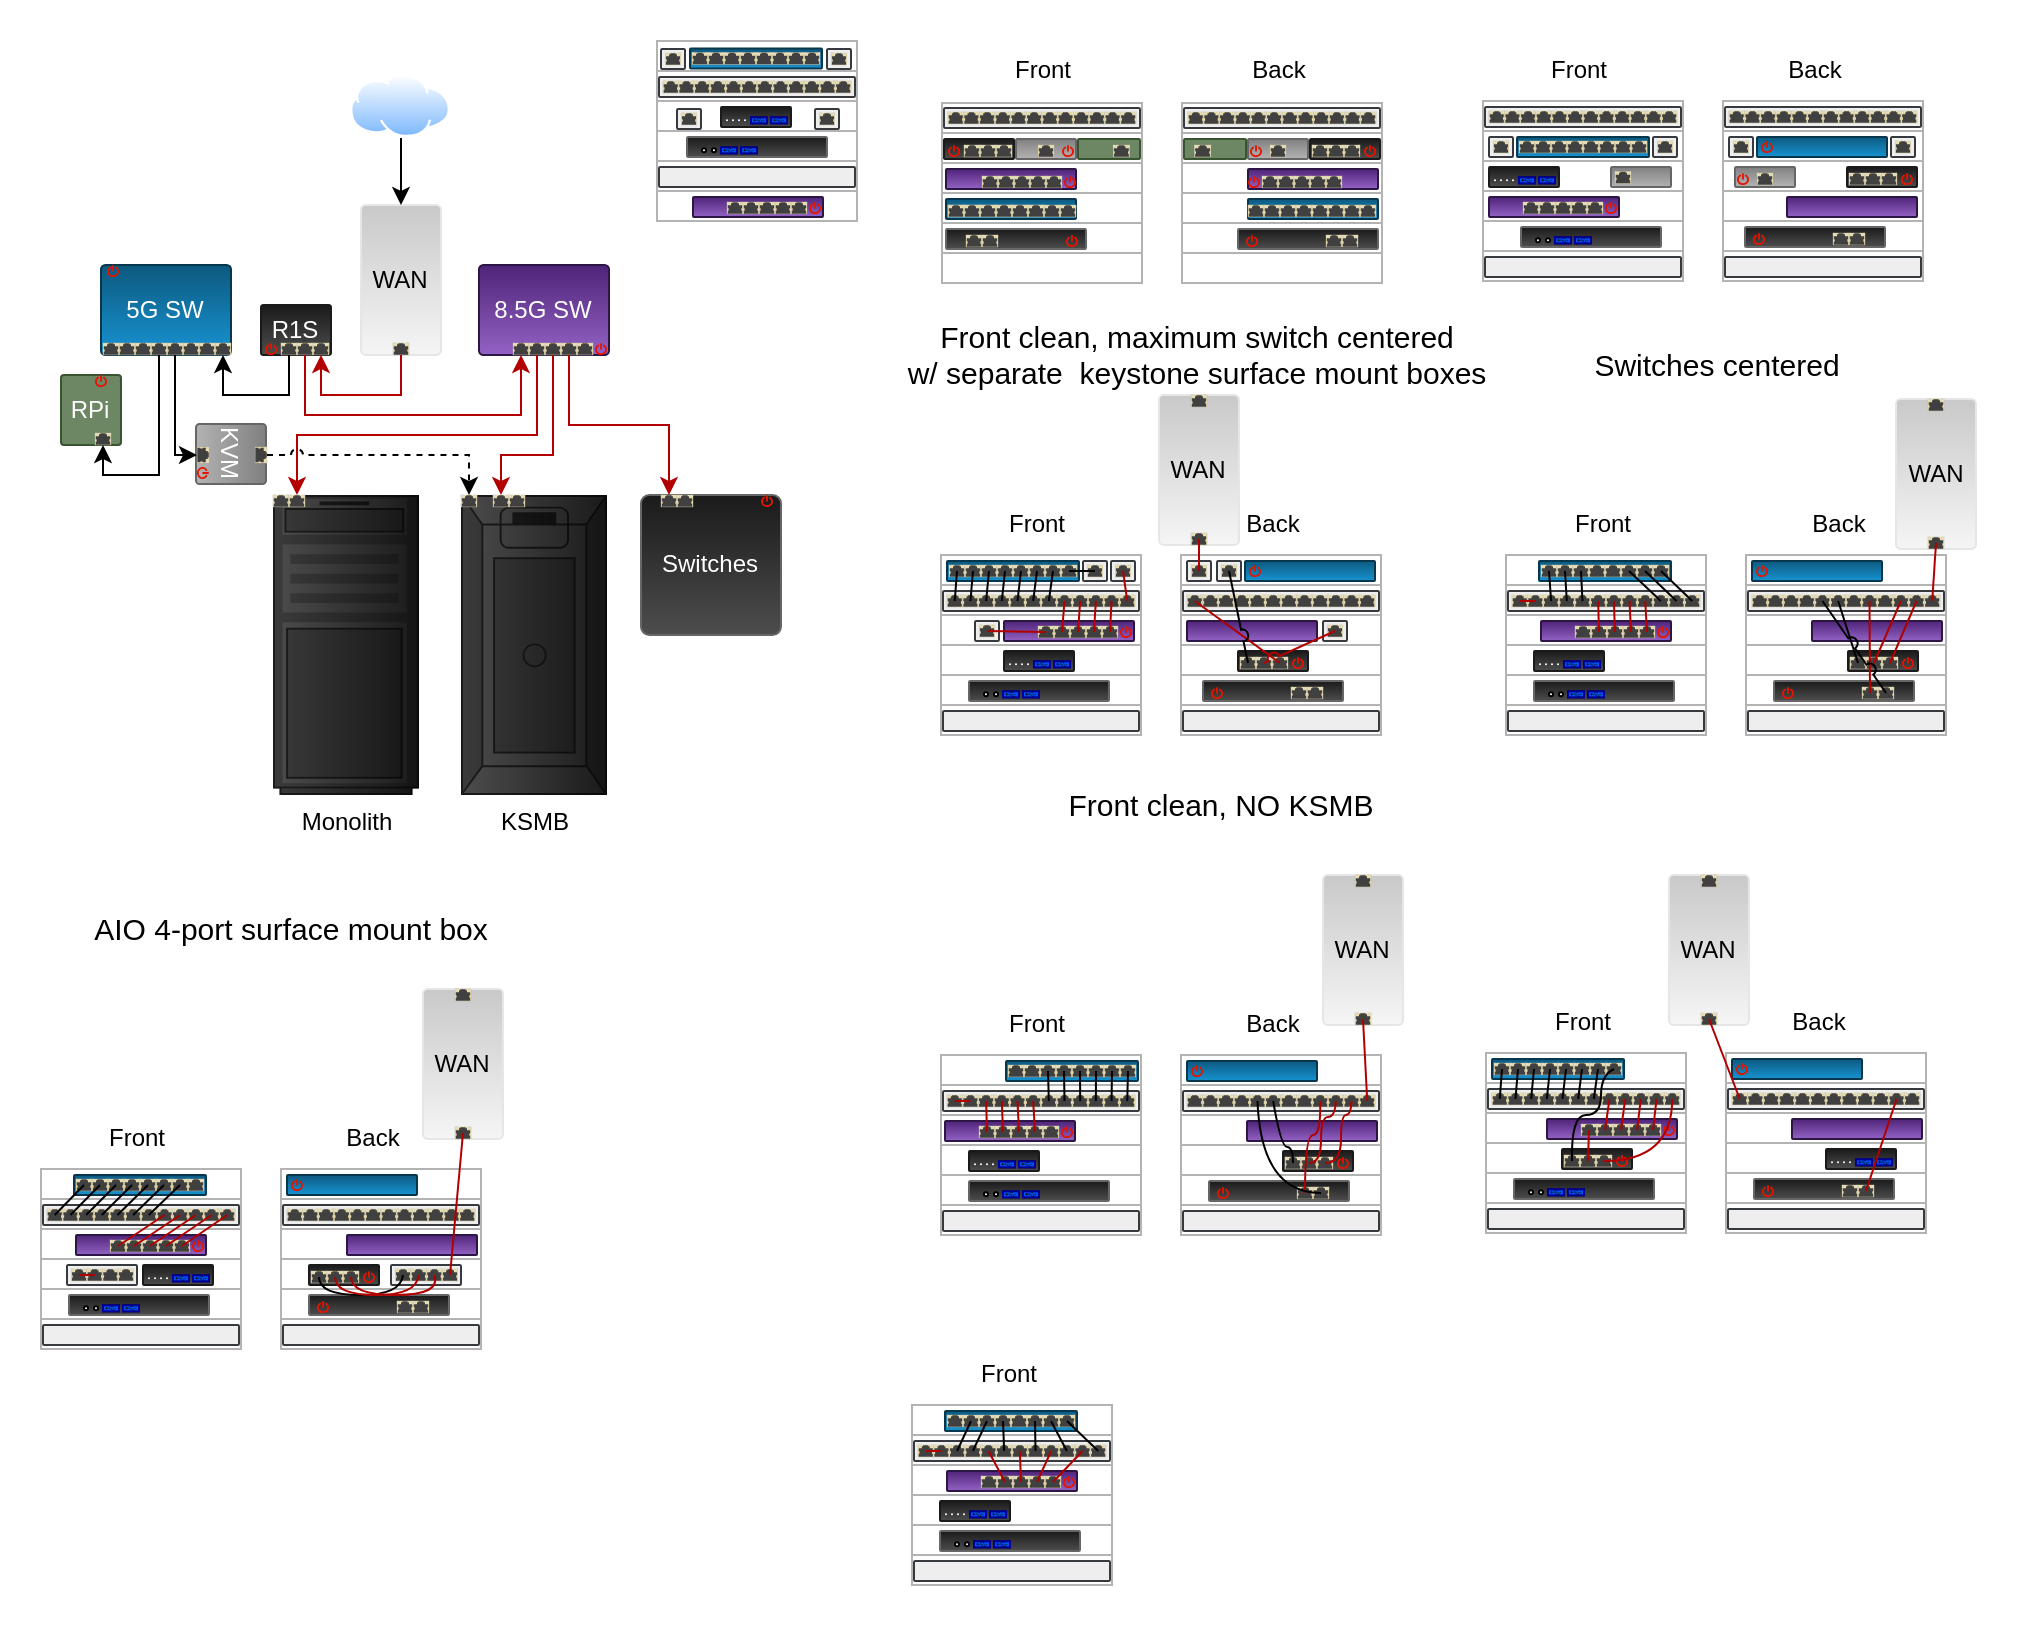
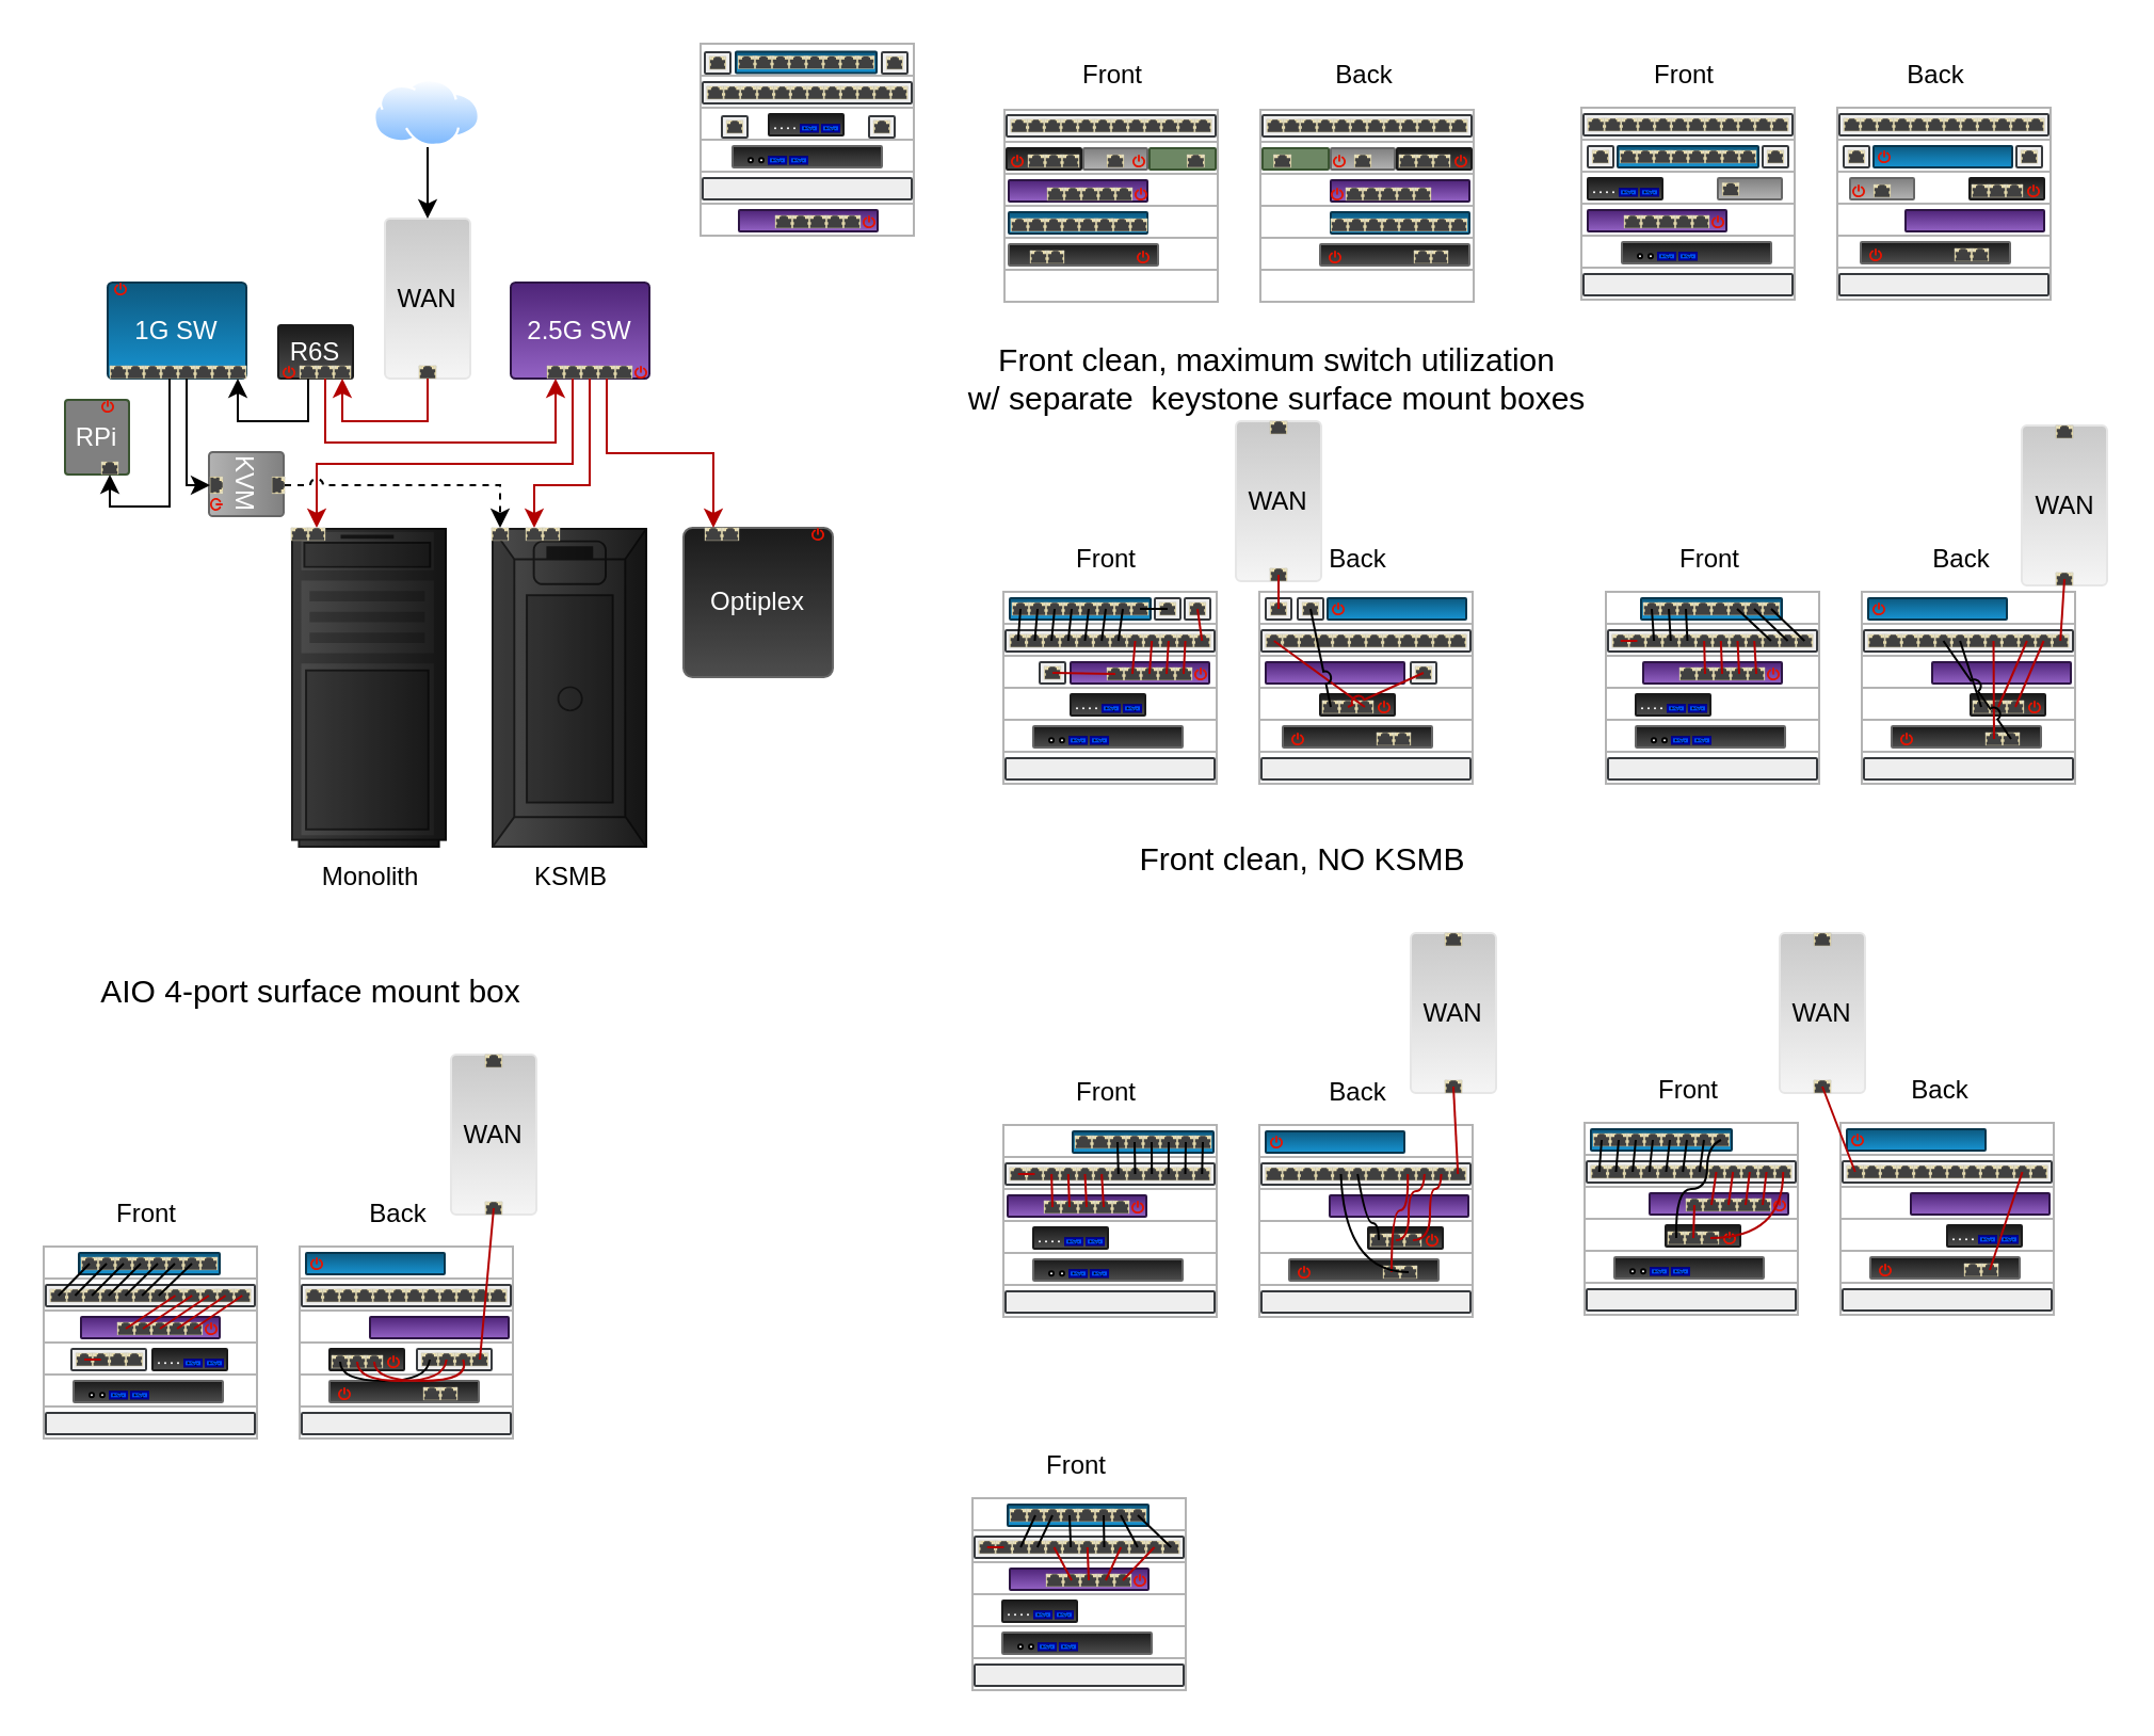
- <mxCell id="41" value="&lt;font color=&quot;#FFFFFF&quot;&gt;5G SW&lt;/font&gt;" style="rounded=1;whiteSpace=wrap;html=1;spacing=2;fillColor=#0d597f;gradientColor=#1793d1;strokeColor=#08364D;gradientDirection=south;arcSize=5;imageWidth=24;flipH=0;glass=0;shadow=0;aspect=fixed;" parent="40" vertex="1"><mxGeometry width="65" height="45" as="geometry" /></mxCell>
+ <mxCell id="41" value="&lt;font color=&quot;#FFFFFF&quot;&gt;1G SW&lt;/font&gt;" style="rounded=1;whiteSpace=wrap;html=1;spacing=2;fillColor=#0d597f;gradientColor=#1793d1;strokeColor=#08364D;gradientDirection=south;arcSize=5;imageWidth=24;flipH=0;glass=0;shadow=0;aspect=fixed;" parent="40" vertex="1"><mxGeometry width="65" height="45" as="geometry" /></mxCell>
- <mxCell id="28" value="&lt;font color=&quot;#FFFFFF&quot;&gt;8.5G SW&lt;br&gt;&lt;/font&gt;" style="rounded=1;whiteSpace=wrap;html=1;spacing=2;fillColor=#4E2478;gradientColor=#9362C4;strokeColor=#2D1545;gradientDirection=south;arcSize=5;imageWidth=24;flipH=0;aspect=fixed;" parent="27" vertex="1"><mxGeometry width="65" height="45" as="geometry" /></mxCell>
+ <mxCell id="28" value="&lt;font color=&quot;#FFFFFF&quot;&gt;2.5G SW&lt;br&gt;&lt;/font&gt;" style="rounded=1;whiteSpace=wrap;html=1;spacing=2;fillColor=#4E2478;gradientColor=#9362C4;strokeColor=#2D1545;gradientDirection=south;arcSize=5;imageWidth=24;flipH=0;aspect=fixed;" parent="27" vertex="1"><mxGeometry width="65" height="45" as="geometry" /></mxCell>
- <mxCell id="22" value="&lt;font color=&quot;#FFFFFF&quot;&gt;R1S&lt;/font&gt;" style="rounded=1;whiteSpace=wrap;html=1;spacing=2;fillColor=#1A1A1A;gradientColor=#4D4D4D;strokeColor=#1A1A1A;gradientDirection=south;arcSize=5;imageWidth=24;flipH=0;" parent="21" vertex="1"><mxGeometry width="35" height="25" as="geometry" /></mxCell>
+ <mxCell id="22" value="&lt;font color=&quot;#FFFFFF&quot;&gt;R6S&lt;/font&gt;" style="rounded=1;whiteSpace=wrap;html=1;spacing=2;fillColor=#1A1A1A;gradientColor=#4D4D4D;strokeColor=#1A1A1A;gradientDirection=south;arcSize=5;imageWidth=24;flipH=0;" parent="21" vertex="1"><mxGeometry width="35" height="25" as="geometry" /></mxCell>
- <mxCell id="969" value="Front clean, maximum switch centered &lt;br&gt;w/ separate&amp;nbsp; keystone surface mount boxes" style="text;html=1;align=center;verticalAlign=middle;resizable=0;points=[];autosize=1;strokeColor=none;fillColor=none;fontSize=15;fontColor=#000000;" parent="1" vertex="1"><mxGeometry x="442.5" y="152" width="310" height="50" as="geometry" /></mxCell>
+ <mxCell id="969" value="Front clean, maximum switch utilization &lt;br&gt;w/ separate&amp;nbsp; keystone surface mount boxes" style="text;html=1;align=center;verticalAlign=middle;resizable=0;points=[];autosize=1;strokeColor=none;fillColor=none;fontSize=15;fontColor=#000000;" parent="1" vertex="1"><mxGeometry x="442.5" y="152" width="310" height="50" as="geometry" /></mxCell>
- <mxCell id="971" value="Switches centered" style="text;html=1;align=center;verticalAlign=middle;resizable=0;points=[];autosize=1;strokeColor=none;fillColor=none;fontSize=15;fontColor=#000000;" parent="1" vertex="1"><mxGeometry x="783" y="167" width="150" height="30" as="geometry" /></mxCell>
- <mxCell id="52" value="RPi" style="rounded=1;whiteSpace=wrap;html=1;spacing=2;fillColor=#6d8764;strokeColor=#3A5431;gradientDirection=west;arcSize=5;imageWidth=24;flipH=0;fontColor=#ffffff;direction=south;" parent="51" vertex="1"><mxGeometry width="30" height="35" as="geometry" /></mxCell>
+ <mxCell id="52" value="RPi" style="rounded=1;whiteSpace=wrap;html=1;spacing=2;fillColor=#808080;strokeColor=#3A5431;gradientDirection=west;arcSize=5;imageWidth=24;flipH=0;fontColor=#ffffff;direction=south;" parent="51" vertex="1"><mxGeometry width="30" height="35" as="geometry" /></mxCell>
- <mxCell id="56" value="Switches" style="rounded=1;whiteSpace=wrap;html=1;spacing=2;fillColor=#1A1A1A;gradientColor=#4D4D4D;strokeColor=#666666;gradientDirection=south;arcSize=6;imageWidth=24;flipH=0;fontColor=#FFFFFF;aspect=fixed;glass=0;shadow=0;" parent="55" vertex="1"><mxGeometry width="70" height="70" as="geometry" /></mxCell>
+ <mxCell id="56" value="Optiplex" style="rounded=1;whiteSpace=wrap;html=1;spacing=2;fillColor=#1A1A1A;gradientColor=#4D4D4D;strokeColor=#666666;gradientDirection=south;arcSize=6;imageWidth=24;flipH=0;fontColor=#FFFFFF;aspect=fixed;glass=0;shadow=0;" parent="55" vertex="1"><mxGeometry width="70" height="70" as="geometry" /></mxCell>
